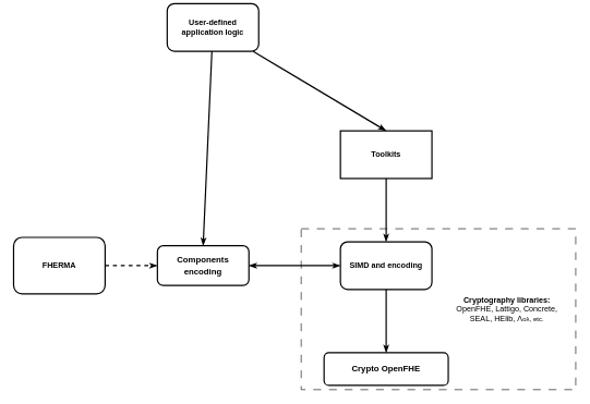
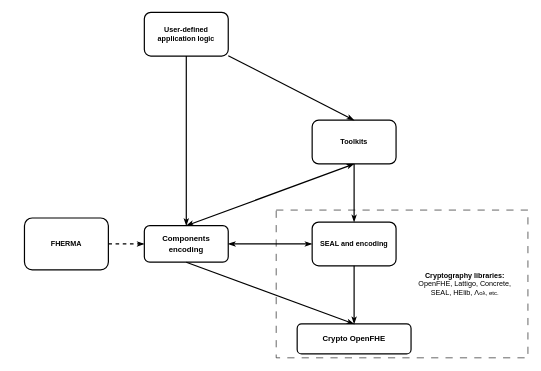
- <mxCell id="12" value="User-defined application logic" style="rounded=1;whiteSpace=wrap;html=1;fillColor=none;strokeWidth=2;fontStyle=1" parent="1" vertex="1"><mxGeometry x="255" y="5" width="140" height="73" as="geometry" /></mxCell>
+ <mxCell id="12" value="User-defined application logic" style="rounded=1;whiteSpace=wrap;html=1;fillColor=none;strokeWidth=2;fontStyle=1" parent="1" vertex="1"><mxGeometry x="240" y="20" width="140" height="73" as="geometry" /></mxCell>
- <mxCell id="15" value="&lt;b&gt;Toolkits&lt;/b&gt;" style="whiteSpace=wrap;html=1;fillColor=none;strokeWidth=2;rounded=0;" parent="1" vertex="1"><mxGeometry x="520" y="200" width="140" height="73" as="geometry" /></mxCell>
+ <mxCell id="15" value="&lt;b&gt;Toolkits&lt;/b&gt;" style="rounded=1;whiteSpace=wrap;html=1;fillColor=none;strokeWidth=2;" parent="1" vertex="1"><mxGeometry x="520" y="200" width="140" height="73" as="geometry" /></mxCell>
+ <mxCell id="14" style="rounded=0;orthogonalLoop=1;jettySize=auto;html=1;exitX=0.5;exitY=1;exitDx=0;exitDy=0;entryX=0.5;entryY=0;entryDx=0;entryDy=0;strokeWidth=2;startArrow=classicThin;startFill=1;endArrow=classicThin;endFill=1;" parent="1" source="15" target="5" edge="1"><mxGeometry relative="1" as="geometry" /></mxCell>
- <mxCell id="7" value="&lt;b&gt;FHERMA&lt;/b&gt;" style="rounded=1;whiteSpace=wrap;html=1;fillColor=none;strokeWidth=2;" parent="1" vertex="1"><mxGeometry x="20" y="363.25" width="140" height="86.5" as="geometry" /></mxCell>
+ <mxCell id="7" value="&lt;b&gt;FHERMA&lt;/b&gt;" style="rounded=1;whiteSpace=wrap;html=1;fillColor=none;strokeWidth=2;" parent="1" vertex="1"><mxGeometry x="40" y="363.25" width="140" height="86.5" as="geometry" /></mxCell>
- <mxCell id="9" value="&lt;b&gt;SIMD and encoding&lt;/b&gt;" style="rounded=1;whiteSpace=wrap;html=1;fillColor=none;strokeWidth=2;" parent="1" vertex="1"><mxGeometry x="520" y="370" width="140" height="73" as="geometry" /></mxCell>
+ <mxCell id="9" value="&lt;b&gt;SEAL and encoding&lt;/b&gt;" style="rounded=1;whiteSpace=wrap;html=1;fillColor=none;strokeWidth=2;" parent="1" vertex="1"><mxGeometry x="520" y="370" width="140" height="73" as="geometry" /></mxCell>
+ <mxCell id="3" style="rounded=0;orthogonalLoop=1;jettySize=auto;html=1;entryX=0.5;entryY=0;entryDx=0;entryDy=0;strokeWidth=2;endArrow=classicThin;endFill=1;exitX=0.5;exitY=1;exitDx=0;exitDy=0;" parent="1" source="5" target="2" edge="1"><mxGeometry relative="1" as="geometry" /></mxCell>
